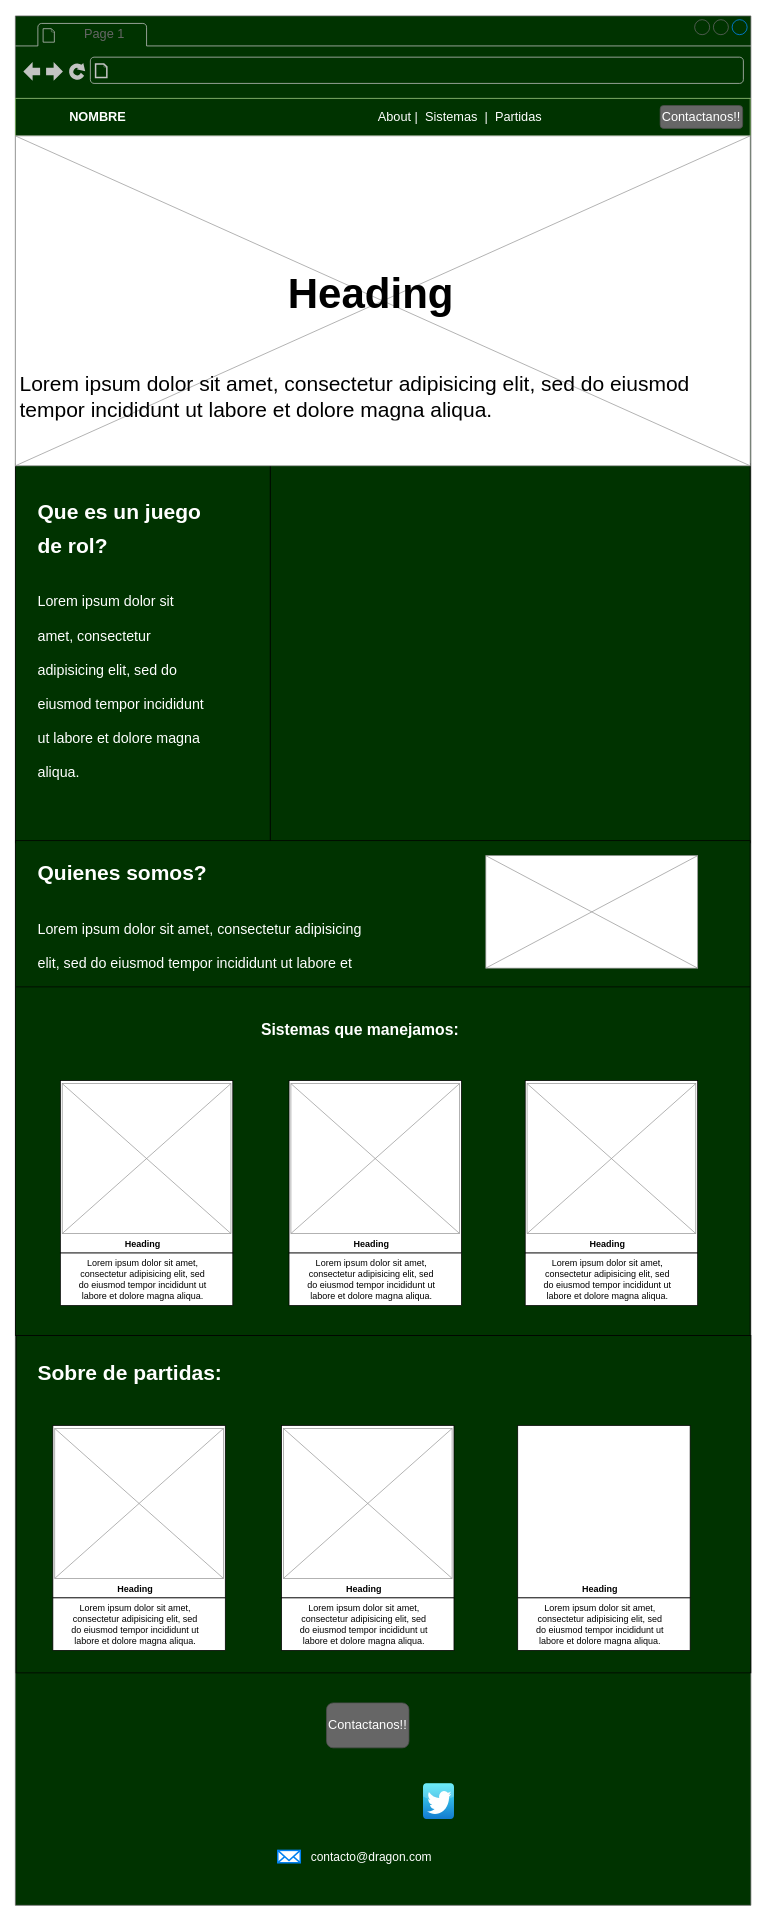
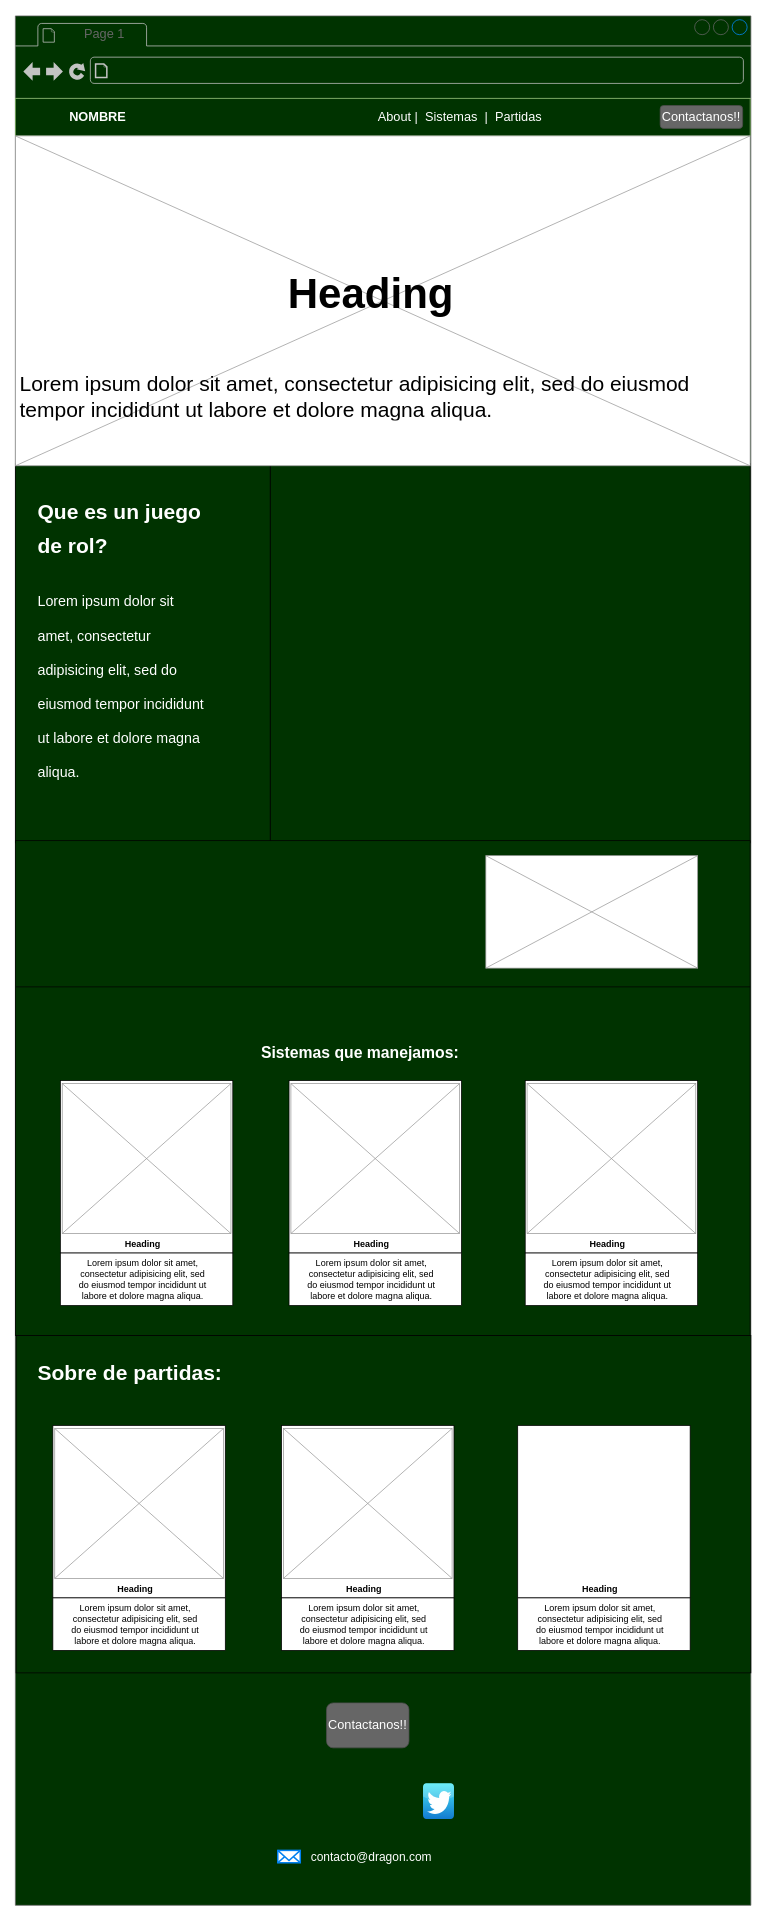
- <mxCell id="17" value="&lt;h1&gt;&lt;span style=&quot;font-size: 28px;&quot;&gt;Quienes somos?&lt;/span&gt;&lt;/h1&gt;&lt;div&gt;&lt;h1&gt;&lt;span style=&quot;background-color: initial; font-size: 19px; font-weight: normal;&quot;&gt;Lorem ipsum dolor sit amet, consectetur adipisicing elit, sed do eiusmod tempor incididunt ut labore et dolore magna aliqua.&lt;/span&gt;&lt;/h1&gt;&lt;/div&gt;" style="text;html=1;strokeColor=none;fillColor=none;spacing=5;spacingTop=-20;whiteSpace=wrap;overflow=hidden;rounded=0;fontSize=19;fontColor=#FFFFFF;" parent="2" vertex="1"><mxGeometry x="25" y="1103" width="460" height="187" as="geometry" /></mxCell>
- <mxCell id="18" value="&lt;h1&gt;&lt;span style=&quot;font-size: 21px;&quot;&gt;Sistemas que manejamos:&lt;/span&gt;&lt;/h1&gt;" style="text;html=1;strokeColor=none;fillColor=none;spacing=5;spacingTop=-20;whiteSpace=wrap;overflow=hidden;rounded=0;fontSize=19;fontColor=#FFFFFF;" parent="2" vertex="1"><mxGeometry x="322.5" y="1310" width="315" height="70" as="geometry" /></mxCell>
+ <mxCell id="18" value="&lt;h1&gt;&lt;span style=&quot;font-size: 21px;&quot;&gt;Sistemas que manejamos:&lt;/span&gt;&lt;/h1&gt;" style="text;html=1;strokeColor=none;fillColor=none;spacing=5;spacingTop=-20;whiteSpace=wrap;overflow=hidden;rounded=0;fontSize=19;fontColor=#FFFFFF;" parent="2" vertex="1"><mxGeometry x="322.5" y="1340" width="315" height="70" as="geometry" /></mxCell>
